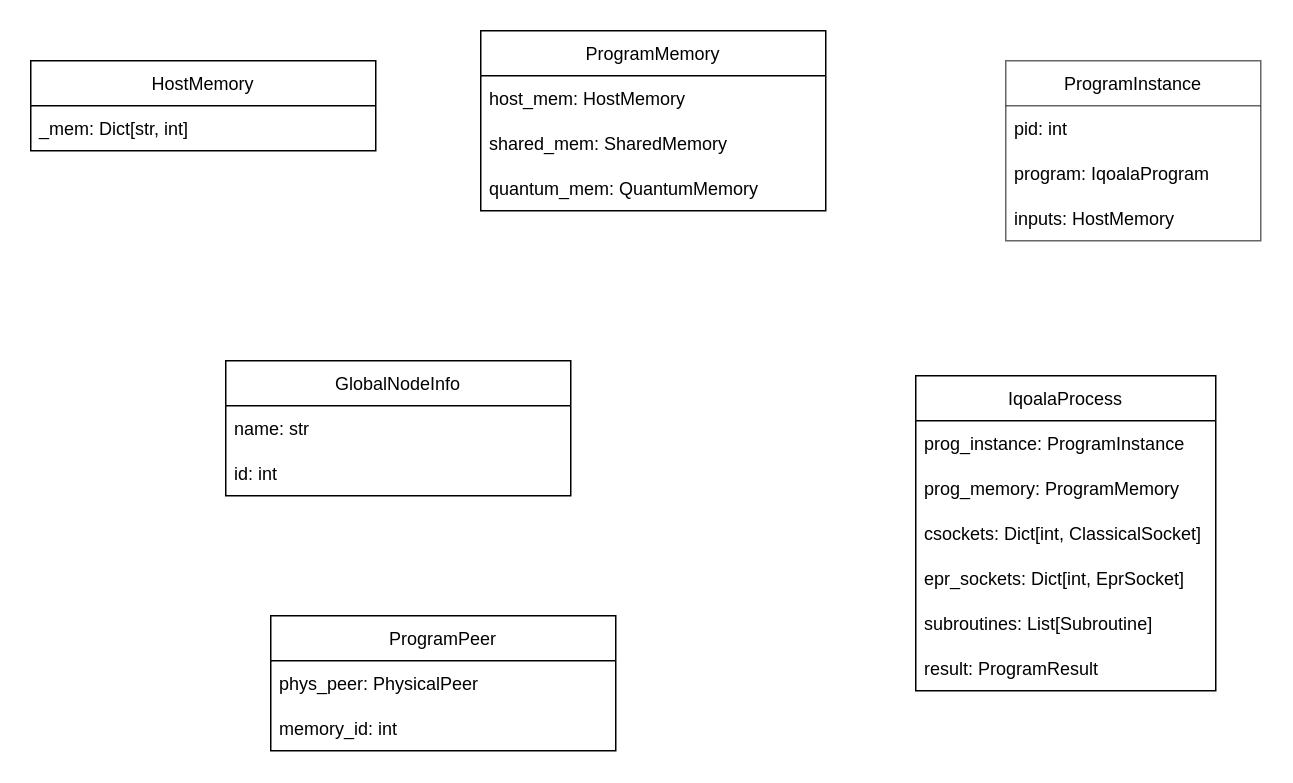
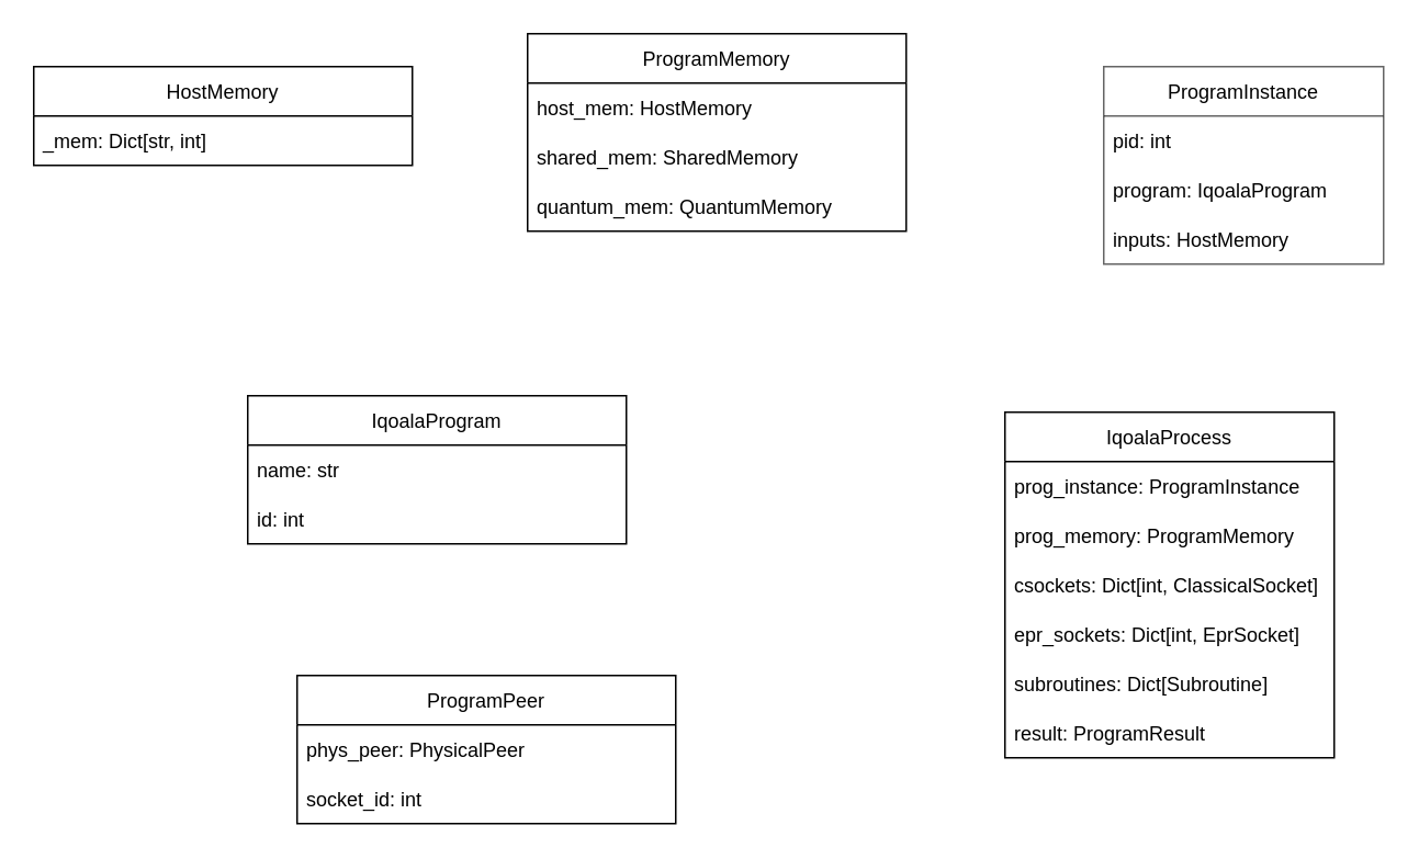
- <mxCell id="17" value="GlobalNodeInfo" style="swimlane;fontStyle=0;childLayout=stackLayout;horizontal=1;startSize=30;horizontalStack=0;resizeParent=1;resizeParentMax=0;resizeLast=0;collapsible=1;marginBottom=0;" parent="1" vertex="1"><mxGeometry x="150" y="240" width="230" height="90" as="geometry"><mxRectangle x="350" y="350" width="60" height="30" as="alternateBounds" /></mxGeometry></mxCell>
+ <mxCell id="17" value="IqoalaProgram" style="swimlane;fontStyle=0;childLayout=stackLayout;horizontal=1;startSize=30;horizontalStack=0;resizeParent=1;resizeParentMax=0;resizeLast=0;collapsible=1;marginBottom=0;" parent="1" vertex="1"><mxGeometry x="150" y="240" width="230" height="90" as="geometry"><mxRectangle x="350" y="350" width="60" height="30" as="alternateBounds" /></mxGeometry></mxCell>
- <mxCell id="11" value="subroutines: List[Subroutine]" style="text;strokeColor=none;fillColor=none;align=left;verticalAlign=middle;spacingLeft=4;spacingRight=4;overflow=hidden;points=[[0,0.5],[1,0.5]];portConstraint=eastwest;rotatable=0;" parent="6" vertex="1"><mxGeometry y="150" width="200" height="30" as="geometry" /></mxCell>
+ <mxCell id="11" value="subroutines: Dict[Subroutine]" style="text;strokeColor=none;fillColor=none;align=left;verticalAlign=middle;spacingLeft=4;spacingRight=4;overflow=hidden;points=[[0,0.5],[1,0.5]];portConstraint=eastwest;rotatable=0;" parent="6" vertex="1"><mxGeometry y="150" width="200" height="30" as="geometry" /></mxCell>
- <mxCell id="22" value="memory_id: int" style="text;strokeColor=none;fillColor=none;align=left;verticalAlign=middle;spacingLeft=4;spacingRight=4;overflow=hidden;points=[[0,0.5],[1,0.5]];portConstraint=eastwest;rotatable=0;" parent="20" vertex="1"><mxGeometry y="60" width="230" height="30" as="geometry" /></mxCell>
+ <mxCell id="22" value="socket_id: int" style="text;strokeColor=none;fillColor=none;align=left;verticalAlign=middle;spacingLeft=4;spacingRight=4;overflow=hidden;points=[[0,0.5],[1,0.5]];portConstraint=eastwest;rotatable=0;" parent="20" vertex="1"><mxGeometry y="60" width="230" height="30" as="geometry" /></mxCell>
